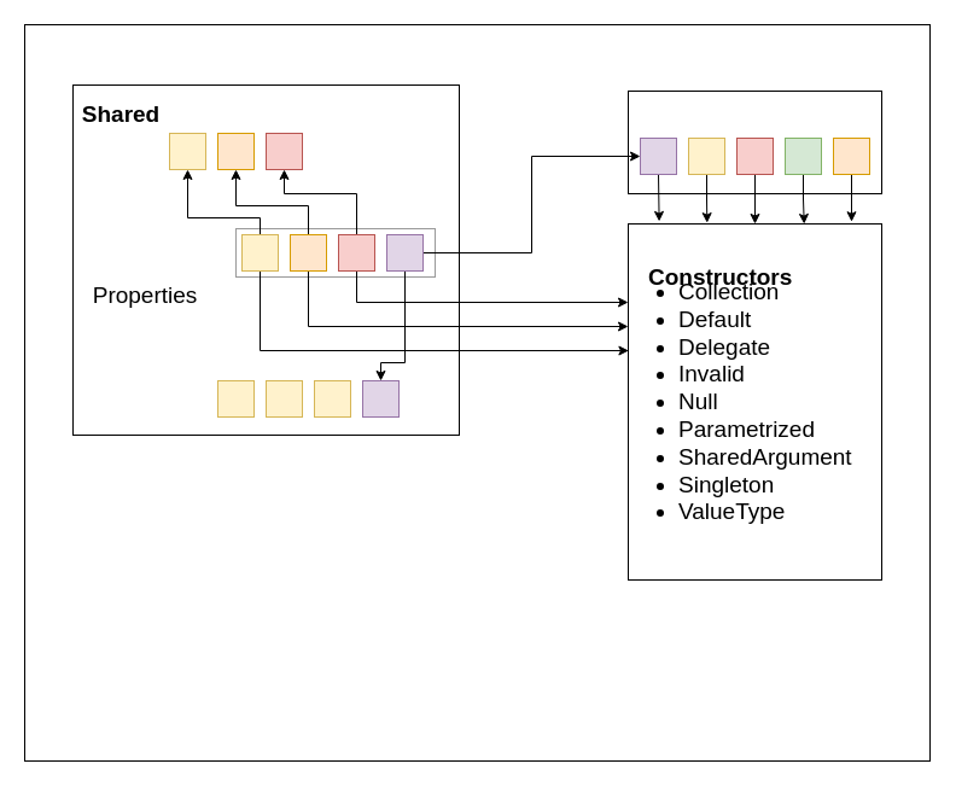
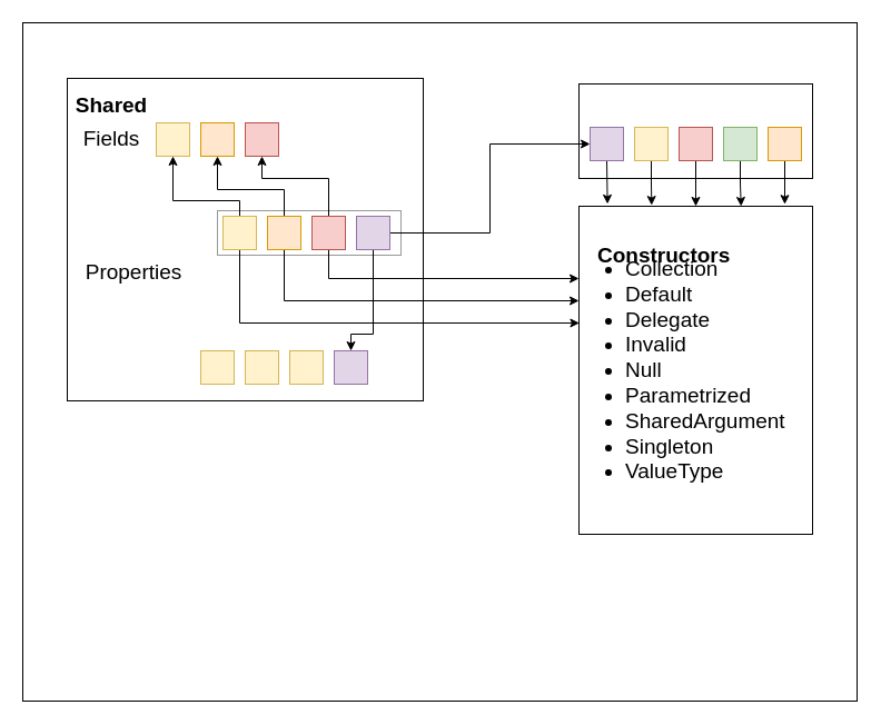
+ <mxCell id="36" value="Fields" style="text;html=1;strokeColor=none;fillColor=none;align=center;verticalAlign=middle;whiteSpace=wrap;rounded=0;fontSize=19;" parent="1" vertex="1"><mxGeometry x="70" y="110" width="60" height="30" as="geometry" /></mxCell>
